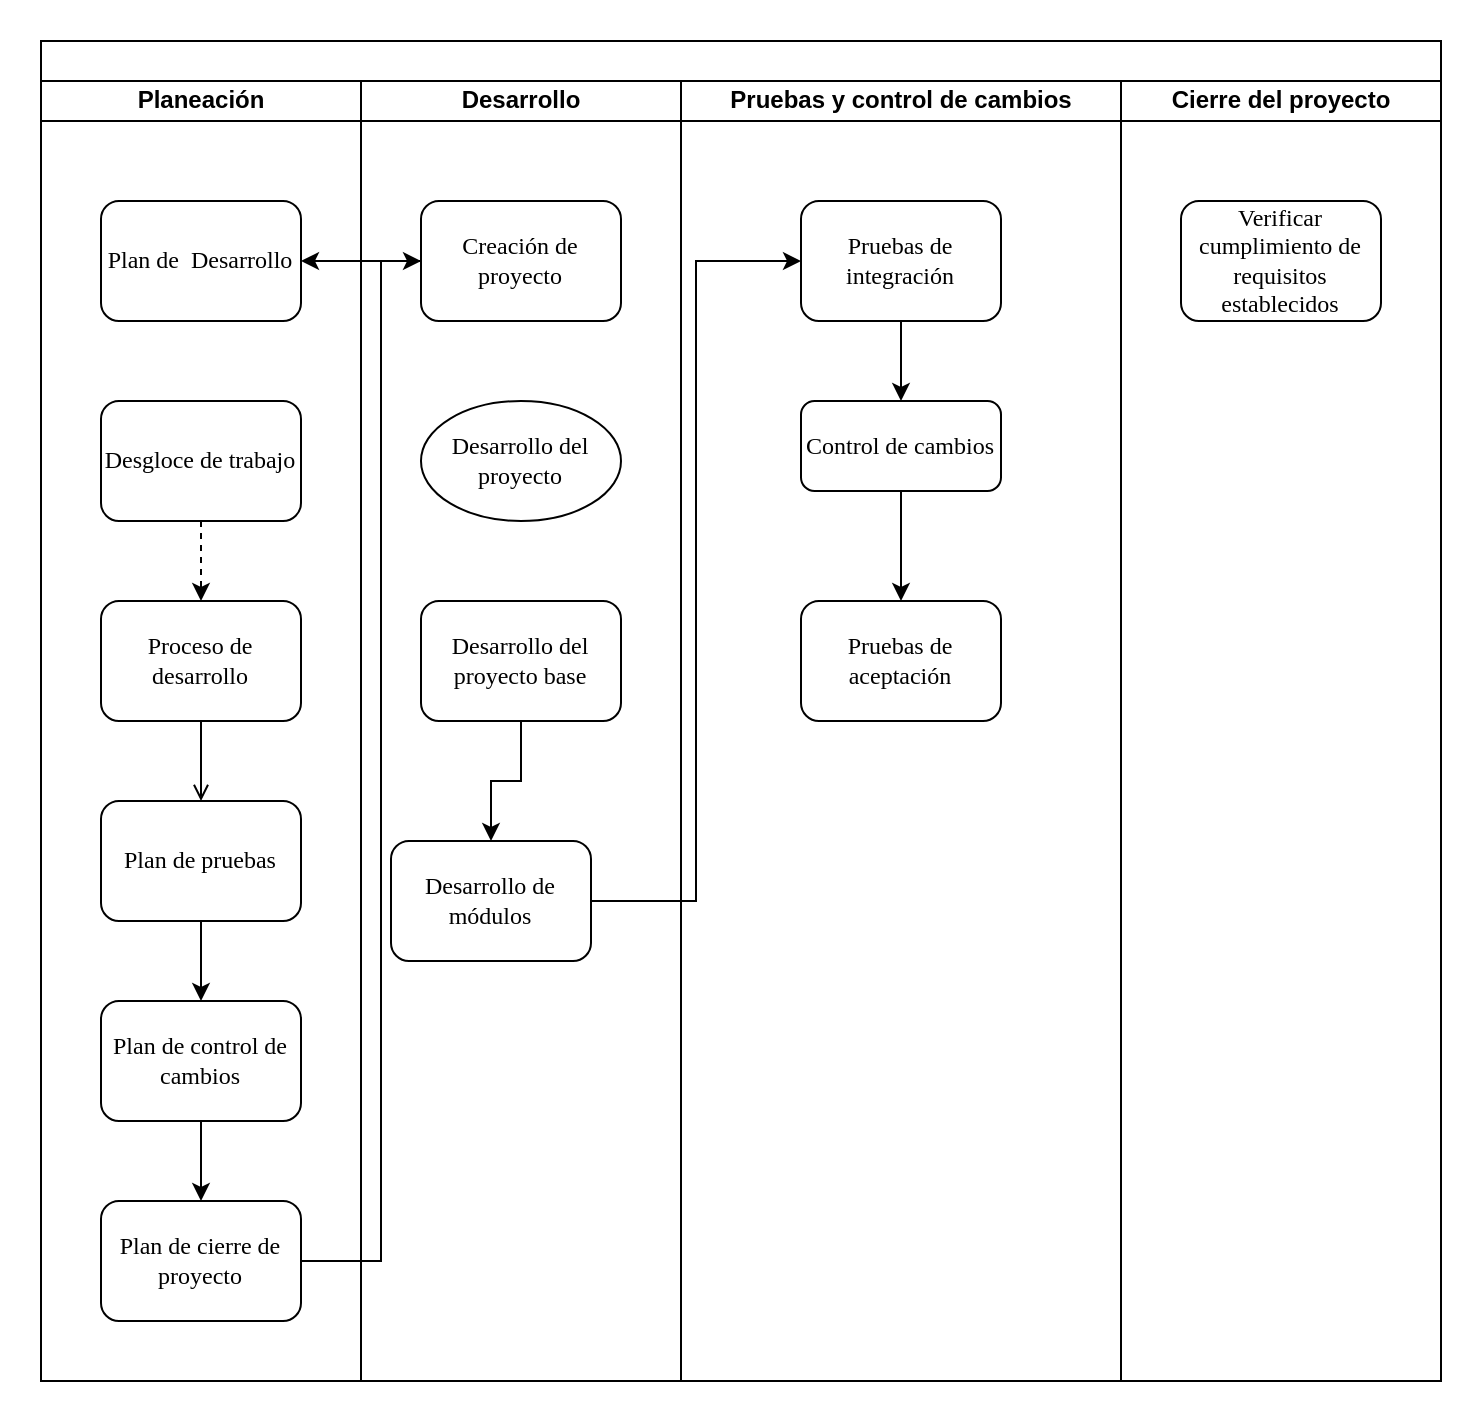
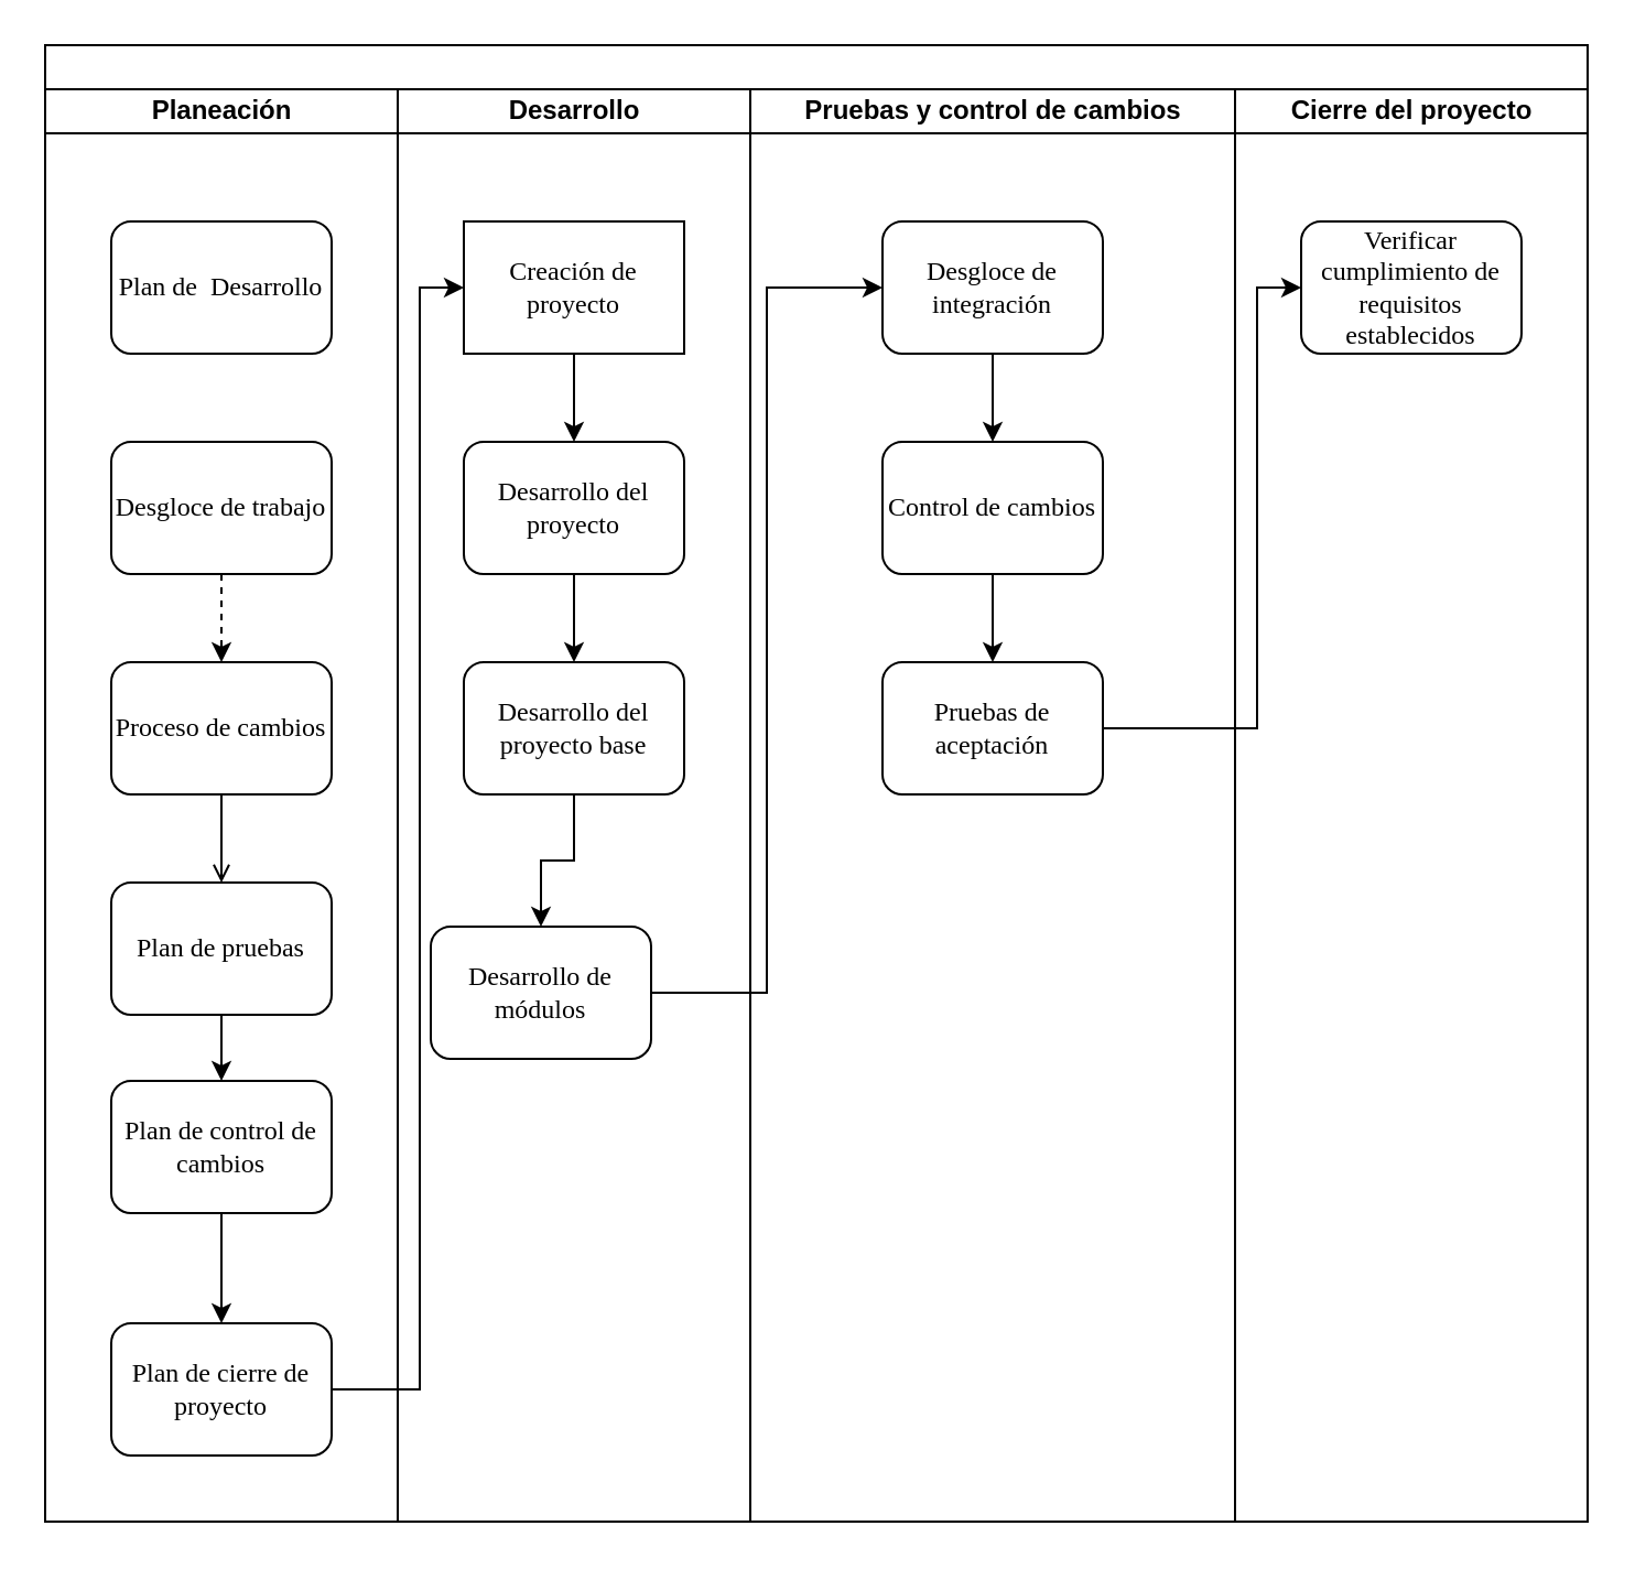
- <mxCell id="15" style="edgeStyle=orthogonalEdgeStyle;rounded=0;orthogonalLoop=1;jettySize=auto;html=1;fontSize=12;" edge="1" parent="14" source="16" target="4"><mxGeometry relative="1" as="geometry" /></mxCell>
+ <mxCell id="15" style="edgeStyle=orthogonalEdgeStyle;rounded=0;orthogonalLoop=1;jettySize=auto;html=1;entryX=0.5;entryY=0;entryDx=0;entryDy=0;fontSize=12;" edge="1" parent="14" source="16" target="18"><mxGeometry relative="1" as="geometry" /></mxCell>
- <mxCell id="16" value="Creación de proyecto" style="rounded=1;whiteSpace=wrap;html=1;shadow=0;labelBackgroundColor=none;strokeWidth=1;fontFamily=Verdana;fontSize=12;align=center;" vertex="1" parent="14"><mxGeometry x="30" y="60" width="100" height="60" as="geometry" /></mxCell>
+ <mxCell id="16" value="Creación de proyecto" style="whiteSpace=wrap;html=1;shadow=0;labelBackgroundColor=none;strokeWidth=1;fontFamily=Verdana;fontSize=12;align=center;rounded=0;" vertex="1" parent="14"><mxGeometry x="30" y="60" width="100" height="60" as="geometry" /></mxCell>
- <mxCell id="24" value="Pruebas de integración" style="rounded=1;whiteSpace=wrap;html=1;shadow=0;labelBackgroundColor=none;strokeWidth=1;fontFamily=Verdana;fontSize=12;align=center;" vertex="1" parent="22"><mxGeometry x="60" y="60" width="100" height="60" as="geometry" /></mxCell>
+ <mxCell id="24" value="Desgloce de integración" style="rounded=1;whiteSpace=wrap;html=1;shadow=0;labelBackgroundColor=none;strokeWidth=1;fontFamily=Verdana;fontSize=12;align=center;" vertex="1" parent="22"><mxGeometry x="60" y="60" width="100" height="60" as="geometry" /></mxCell>
- <mxCell id="26" value="Control de cambios" style="rounded=1;whiteSpace=wrap;html=1;shadow=0;labelBackgroundColor=none;strokeWidth=1;fontFamily=Verdana;fontSize=12;align=center;" vertex="1" parent="22"><mxGeometry x="60" y="160" width="100" height="45" as="geometry" /></mxCell>
+ <mxCell id="26" value="Control de cambios" style="rounded=1;whiteSpace=wrap;html=1;shadow=0;labelBackgroundColor=none;strokeWidth=1;fontFamily=Verdana;fontSize=12;align=center;" vertex="1" parent="22"><mxGeometry x="60" y="160" width="100" height="60" as="geometry" /></mxCell>
+ <mxCell id="30" style="edgeStyle=orthogonalEdgeStyle;rounded=0;orthogonalLoop=1;jettySize=auto;html=1;entryX=0;entryY=0.5;entryDx=0;entryDy=0;fontSize=12;" edge="1" parent="2" source="27" target="29"><mxGeometry relative="1" as="geometry"><Array as="points"><mxPoint x="550" y="310" /><mxPoint x="550" y="110" /></Array></mxGeometry></mxCell>
- <mxCell id="18" value="Desarrollo del proyecto" style="ellipse;whiteSpace=wrap;html=1;shadow=0;labelBackgroundColor=none;strokeWidth=1;fontFamily=Verdana;fontSize=12;align=center;" vertex="1" parent="14"><mxGeometry x="30" y="160" width="100" height="60" as="geometry" /></mxCell>
+ <mxCell id="18" value="Desarrollo del proyecto" style="rounded=1;whiteSpace=wrap;html=1;shadow=0;labelBackgroundColor=none;strokeWidth=1;fontFamily=Verdana;fontSize=12;align=center;" vertex="1" parent="14"><mxGeometry x="30" y="160" width="100" height="60" as="geometry" /></mxCell>
+ <mxCell id="17" style="edgeStyle=orthogonalEdgeStyle;rounded=0;orthogonalLoop=1;jettySize=auto;html=1;entryX=0.5;entryY=0;entryDx=0;entryDy=0;fontSize=12;" edge="1" parent="14" source="18" target="20"><mxGeometry relative="1" as="geometry" /></mxCell>
- <mxCell id="8" value="Proceso de desarrollo" style="rounded=1;whiteSpace=wrap;html=1;shadow=0;labelBackgroundColor=none;strokeWidth=1;fontFamily=Verdana;fontSize=12;align=center;" vertex="1" parent="3"><mxGeometry x="30" y="260" width="100" height="60" as="geometry" /></mxCell>
+ <mxCell id="8" value="Proceso de cambios" style="rounded=1;whiteSpace=wrap;html=1;shadow=0;labelBackgroundColor=none;strokeWidth=1;fontFamily=Verdana;fontSize=12;align=center;" vertex="1" parent="3"><mxGeometry x="30" y="260" width="100" height="60" as="geometry" /></mxCell>
- <mxCell id="12" value="Plan de control de cambios" style="rounded=1;whiteSpace=wrap;html=1;shadow=0;labelBackgroundColor=none;strokeWidth=1;fontFamily=Verdana;fontSize=12;align=center;" vertex="1" parent="3"><mxGeometry x="30" y="460" width="100" height="60" as="geometry" /></mxCell>
+ <mxCell id="12" value="Plan de control de cambios" style="rounded=1;whiteSpace=wrap;html=1;shadow=0;labelBackgroundColor=none;strokeWidth=1;fontFamily=Verdana;fontSize=12;align=center;" vertex="1" parent="3"><mxGeometry x="30" y="450" width="100" height="60" as="geometry" /></mxCell>
